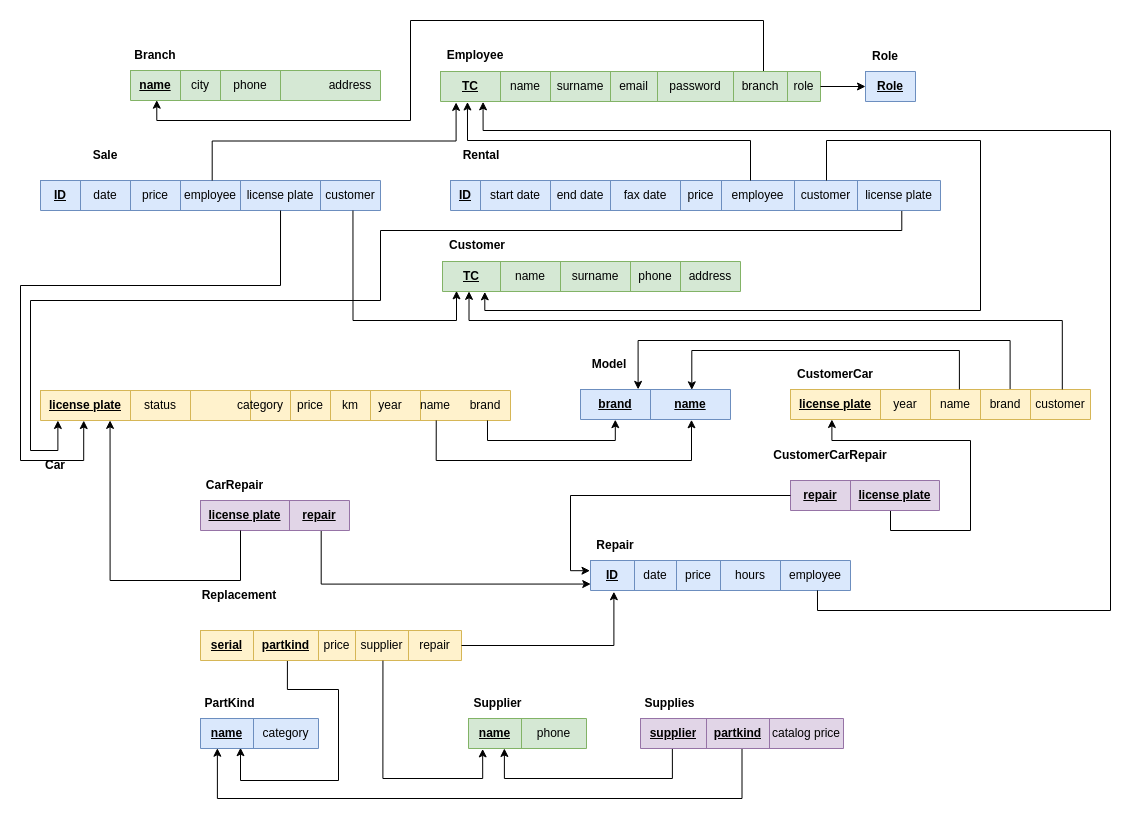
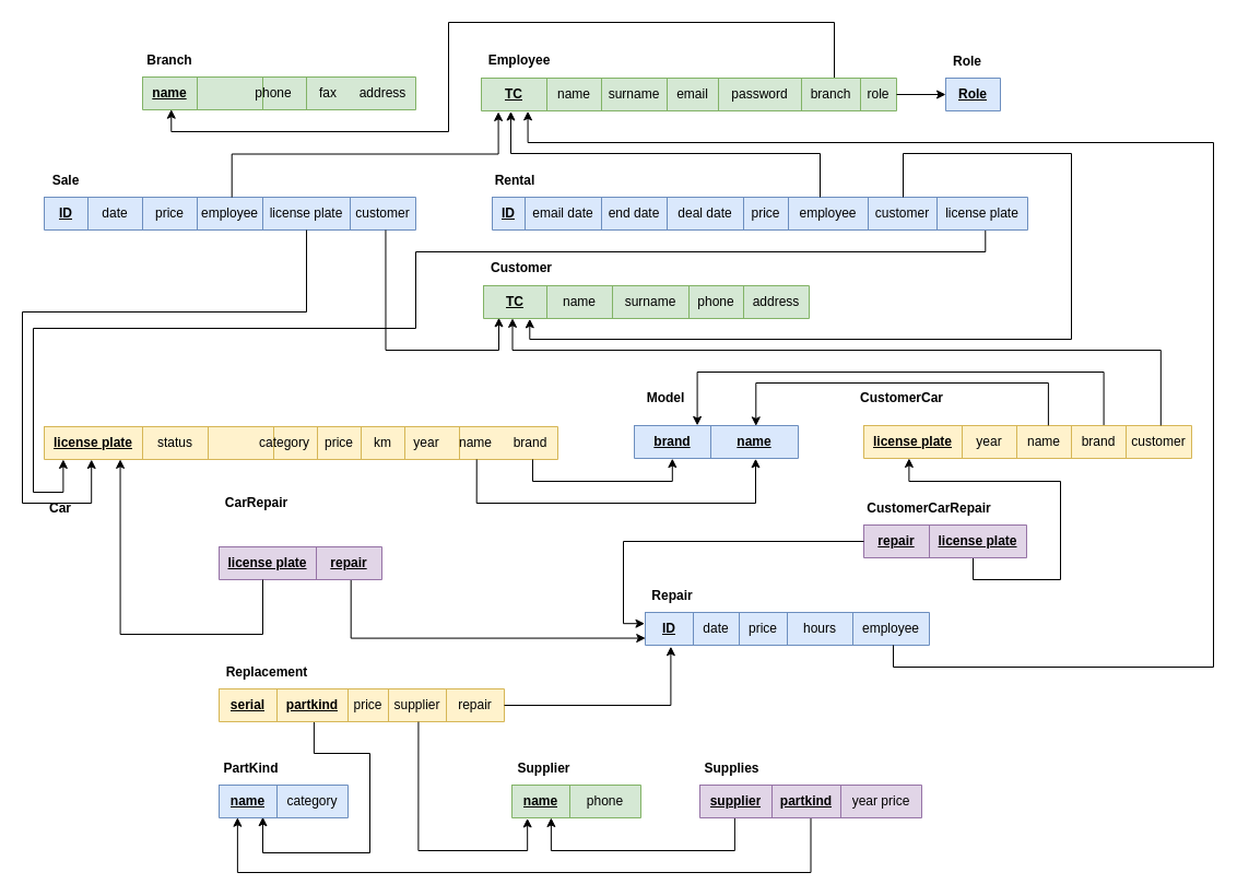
- <mxCell id="20" value="city" style="shape=partialRectangle;html=1;whiteSpace=wrap;connectable=0;fillColor=none;top=0;left=0;bottom=0;right=0;overflow=hidden;pointerEvents=1;" parent="18" vertex="1"><mxGeometry x="50" width="40" height="30" as="geometry"><mxRectangle width="40" height="30" as="alternateBounds" /></mxGeometry></mxCell>
+ <mxCell id="22" value="fax" style="shape=partialRectangle;html=1;whiteSpace=wrap;connectable=0;fillColor=none;top=0;left=0;bottom=0;right=0;overflow=hidden;pointerEvents=1;" parent="18" vertex="1"><mxGeometry x="150" width="40" height="30" as="geometry"><mxRectangle width="40" height="30" as="alternateBounds" /></mxGeometry></mxCell>
- <mxCell id="33" value="&lt;b&gt;Sale&lt;/b&gt;" style="text;html=1;strokeColor=none;fillColor=none;align=center;verticalAlign=middle;whiteSpace=wrap;rounded=0;" parent="1" vertex="1"><mxGeometry x="85" y="140" width="40" height="30" as="geometry" /></mxCell>
+ <mxCell id="33" value="&lt;b&gt;Sale&lt;/b&gt;" style="text;html=1;strokeColor=none;fillColor=none;align=center;verticalAlign=middle;whiteSpace=wrap;rounded=0;" parent="1" vertex="1"><mxGeometry x="40" y="150" width="40" height="30" as="geometry" /></mxCell>
- <mxCell id="53" value="&lt;b&gt;Rental&lt;/b&gt;" style="text;html=1;strokeColor=none;fillColor=none;align=center;verticalAlign=middle;whiteSpace=wrap;rounded=0;" parent="1" vertex="1"><mxGeometry x="461" y="140" width="40" height="30" as="geometry" /></mxCell>
+ <mxCell id="53" value="&lt;b&gt;Rental&lt;/b&gt;" style="text;html=1;strokeColor=none;fillColor=none;align=center;verticalAlign=middle;whiteSpace=wrap;rounded=0;" parent="1" vertex="1"><mxGeometry x="451" y="150" width="40" height="30" as="geometry" /></mxCell>
- <mxCell id="46" value="start date" style="shape=partialRectangle;html=1;whiteSpace=wrap;connectable=0;fillColor=none;top=0;left=0;bottom=0;right=0;overflow=hidden;pointerEvents=1;" parent="44" vertex="1"><mxGeometry x="30" width="70" height="30" as="geometry"><mxRectangle width="70" height="30" as="alternateBounds" /></mxGeometry></mxCell>
+ <mxCell id="46" value="email date" style="shape=partialRectangle;html=1;whiteSpace=wrap;connectable=0;fillColor=none;top=0;left=0;bottom=0;right=0;overflow=hidden;pointerEvents=1;" parent="44" vertex="1"><mxGeometry x="30" width="70" height="30" as="geometry"><mxRectangle width="70" height="30" as="alternateBounds" /></mxGeometry></mxCell>
- <mxCell id="48" value="fax date" style="shape=partialRectangle;html=1;whiteSpace=wrap;connectable=0;fillColor=none;top=0;left=0;bottom=0;right=0;overflow=hidden;pointerEvents=1;" parent="44" vertex="1"><mxGeometry x="160" width="70" height="30" as="geometry"><mxRectangle width="70" height="30" as="alternateBounds" /></mxGeometry></mxCell>
+ <mxCell id="48" value="deal date" style="shape=partialRectangle;html=1;whiteSpace=wrap;connectable=0;fillColor=none;top=0;left=0;bottom=0;right=0;overflow=hidden;pointerEvents=1;" parent="44" vertex="1"><mxGeometry x="160" width="70" height="30" as="geometry"><mxRectangle width="70" height="30" as="alternateBounds" /></mxGeometry></mxCell>
- <mxCell id="78" value="&lt;b&gt;CustomerCar&lt;/b&gt;" style="text;html=1;strokeColor=none;fillColor=none;align=center;verticalAlign=middle;whiteSpace=wrap;rounded=0;" parent="1" vertex="1"><mxGeometry x="790" y="359" width="90" height="30" as="geometry" /></mxCell>
+ <mxCell id="78" value="&lt;b&gt;CustomerCar&lt;/b&gt;" style="text;html=1;strokeColor=none;fillColor=none;align=center;verticalAlign=middle;whiteSpace=wrap;rounded=0;" parent="1" vertex="1"><mxGeometry x="780" y="349" width="90" height="30" as="geometry" /></mxCell>
- <mxCell id="128" value="&lt;b&gt;CustomerCarRepair&lt;/b&gt;" style="text;html=1;strokeColor=none;fillColor=none;align=center;verticalAlign=middle;whiteSpace=wrap;rounded=0;" parent="1" vertex="1"><mxGeometry x="770" y="440" width="120" height="30" as="geometry" /></mxCell>
+ <mxCell id="128" value="&lt;b&gt;CustomerCarRepair&lt;/b&gt;" style="text;html=1;strokeColor=none;fillColor=none;align=center;verticalAlign=middle;whiteSpace=wrap;rounded=0;" parent="1" vertex="1"><mxGeometry x="790" y="450" width="120" height="30" as="geometry" /></mxCell>
- <mxCell id="122" value="&lt;b&gt;CarRepair&lt;/b&gt;" style="text;html=1;strokeColor=none;fillColor=none;align=center;verticalAlign=middle;whiteSpace=wrap;rounded=0;" parent="1" vertex="1"><mxGeometry x="200" y="470" width="69" height="30" as="geometry" /></mxCell>
+ <mxCell id="122" value="&lt;b&gt;CarRepair&lt;/b&gt;" style="text;html=1;strokeColor=none;fillColor=none;align=center;verticalAlign=middle;whiteSpace=wrap;rounded=0;" parent="1" vertex="1"><mxGeometry x="200" y="445" width="69" height="30" as="geometry" /></mxCell>
- <mxCell id="95" value="&lt;b&gt;Replacement&lt;/b&gt;" style="text;html=1;strokeColor=none;fillColor=none;align=center;verticalAlign=middle;whiteSpace=wrap;rounded=0;" parent="1" vertex="1"><mxGeometry x="195" y="580" width="88" height="30" as="geometry" /></mxCell>
+ <mxCell id="95" value="&lt;b&gt;Replacement&lt;/b&gt;" style="text;html=1;strokeColor=none;fillColor=none;align=center;verticalAlign=middle;whiteSpace=wrap;rounded=0;" parent="1" vertex="1"><mxGeometry x="200" y="600" width="88" height="30" as="geometry" /></mxCell>
- <mxCell id="112" value="catalog price" style="shape=partialRectangle;html=1;whiteSpace=wrap;connectable=0;fillColor=none;top=0;left=0;bottom=0;right=0;overflow=hidden;pointerEvents=1;" parent="109" vertex="1"><mxGeometry x="129" width="74" height="30" as="geometry"><mxRectangle width="74" height="30" as="alternateBounds" /></mxGeometry></mxCell>
+ <mxCell id="112" value="year price" style="shape=partialRectangle;html=1;whiteSpace=wrap;connectable=0;fillColor=none;top=0;left=0;bottom=0;right=0;overflow=hidden;pointerEvents=1;" parent="109" vertex="1"><mxGeometry x="129" width="74" height="30" as="geometry"><mxRectangle width="74" height="30" as="alternateBounds" /></mxGeometry></mxCell>
